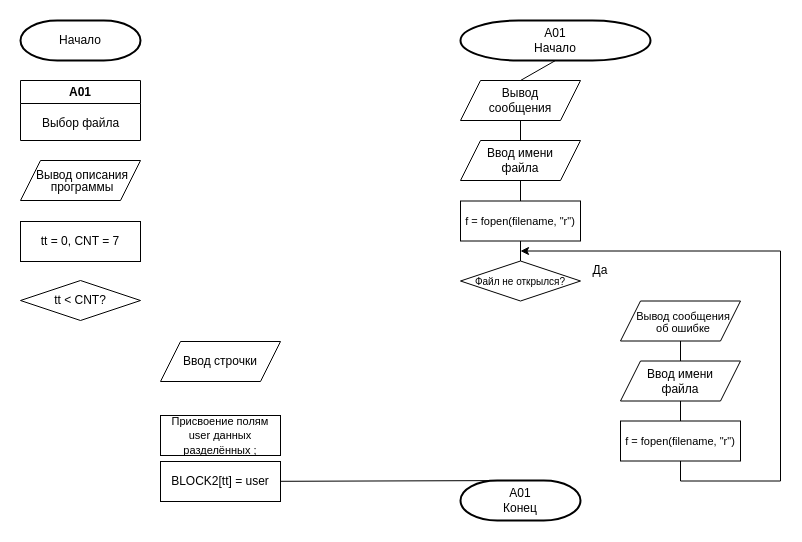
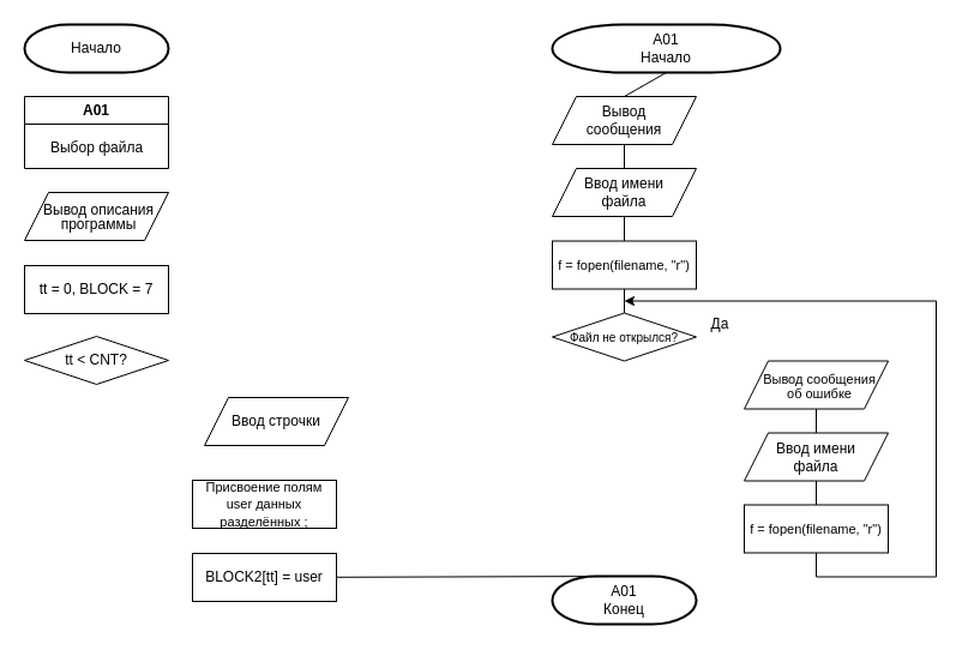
- <mxCell id="24" value="tt = 0, CNT = 7" style="rounded=0;whiteSpace=wrap;html=1;" vertex="1" parent="1"><mxGeometry x="20" y="221" width="120" height="40" as="geometry" /></mxCell>
+ <mxCell id="24" value="tt = 0, BLOCK = 7" style="rounded=0;whiteSpace=wrap;html=1;" vertex="1" parent="1"><mxGeometry x="20" y="221" width="120" height="40" as="geometry" /></mxCell>
- <mxCell id="26" value="Ввод строчки" style="shape=parallelogram;perimeter=parallelogramPerimeter;whiteSpace=wrap;html=1;fixedSize=1;" vertex="1" parent="1"><mxGeometry x="160" y="341" width="120" height="40" as="geometry" /></mxCell>
+ <mxCell id="26" value="Ввод строчки" style="shape=parallelogram;perimeter=parallelogramPerimeter;whiteSpace=wrap;html=1;fixedSize=1;" vertex="1" parent="1"><mxGeometry x="170" y="331" width="120" height="40" as="geometry" /></mxCell>
- <mxCell id="27" value="&lt;font style=&quot;font-size: 11px;&quot;&gt;Присвоение полям user данных разделённых ;&lt;/font&gt;" style="rounded=0;whiteSpace=wrap;html=1;" vertex="1" parent="1"><mxGeometry x="160" y="415" width="120" height="40" as="geometry" /></mxCell>
+ <mxCell id="27" value="&lt;font style=&quot;font-size: 11px;&quot;&gt;Присвоение полям user данных разделённых ;&lt;/font&gt;" style="rounded=0;whiteSpace=wrap;html=1;" vertex="1" parent="1"><mxGeometry x="160" y="400" width="120" height="40" as="geometry" /></mxCell>
